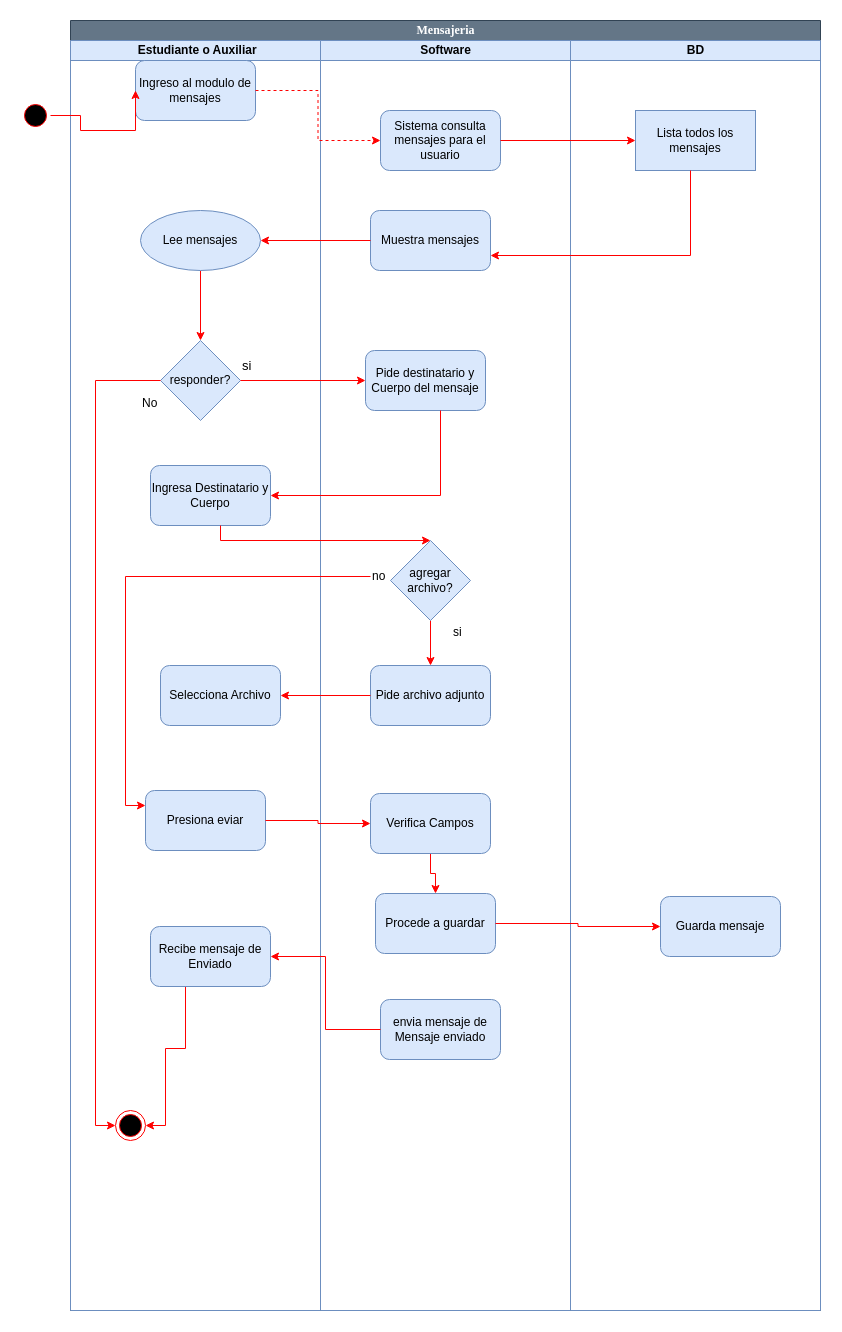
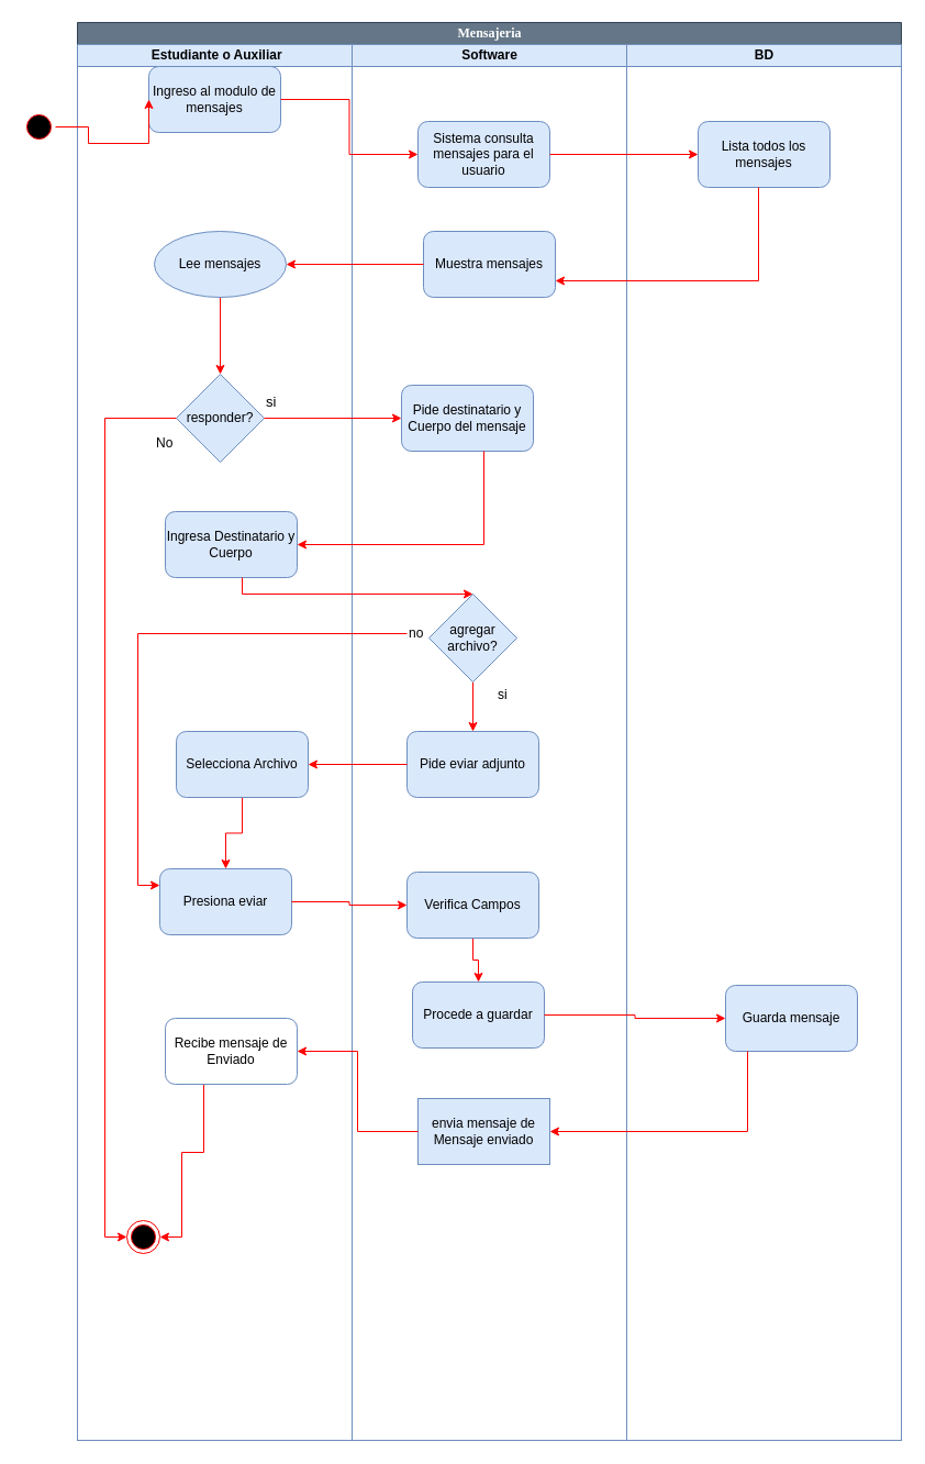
- <mxCell id="31" style="edgeStyle=orthogonalEdgeStyle;rounded=0;orthogonalLoop=1;jettySize=auto;html=1;strokeColor=#FF0000;dashed=1;" parent="2" source="4" target="18" edge="1"><mxGeometry relative="1" as="geometry" /></mxCell>
+ <mxCell id="31" style="edgeStyle=orthogonalEdgeStyle;rounded=0;orthogonalLoop=1;jettySize=auto;html=1;strokeColor=#FF0000;" parent="2" source="4" target="18" edge="1"><mxGeometry relative="1" as="geometry" /></mxCell>
- <mxCell id="29" value="Lista todos los mensajes" style="whiteSpace=wrap;html=1;fillColor=#dae8fc;strokeColor=#6c8ebf;rounded=0;" parent="28" vertex="1"><mxGeometry x="65" y="70" width="120" height="60" as="geometry" /></mxCell>
+ <mxCell id="29" value="Lista todos los mensajes" style="rounded=1;whiteSpace=wrap;html=1;fillColor=#dae8fc;strokeColor=#6c8ebf;" parent="28" vertex="1"><mxGeometry x="65" y="70" width="120" height="60" as="geometry" /></mxCell>
- <mxCell id="19" value="Muestra mensajes" style="rounded=1;whiteSpace=wrap;html=1;fillColor=#dae8fc;strokeColor=#6c8ebf;" parent="17" vertex="1"><mxGeometry x="50" y="170" width="120" height="60" as="geometry" /></mxCell>
+ <mxCell id="19" value="Muestra mensajes" style="rounded=1;whiteSpace=wrap;html=1;fillColor=#dae8fc;strokeColor=#6c8ebf;" parent="17" vertex="1"><mxGeometry x="65" y="170" width="120" height="60" as="geometry" /></mxCell>
- <mxCell id="27" value="Pide archivo adjunto" style="rounded=1;whiteSpace=wrap;html=1;fillColor=#dae8fc;strokeColor=#6c8ebf;" vertex="1" parent="17"><mxGeometry x="50" y="625" width="120" height="60" as="geometry" /></mxCell>
+ <mxCell id="27" value="Pide eviar adjunto" style="rounded=1;whiteSpace=wrap;html=1;fillColor=#dae8fc;strokeColor=#6c8ebf;" vertex="1" parent="17"><mxGeometry x="50" y="625" width="120" height="60" as="geometry" /></mxCell>
+ <mxCell id="15" style="edgeStyle=orthogonalEdgeStyle;rounded=0;orthogonalLoop=1;jettySize=auto;html=1;strokeColor=#FF0000;" edge="1" parent="3" source="16" target="10"><mxGeometry relative="1" as="geometry" /></mxCell>
- <mxCell id="12" value="Recibe mensaje de Enviado" style="rounded=1;whiteSpace=wrap;html=1;fillColor=#dae8fc;strokeColor=#6c8ebf;" parent="3" vertex="1"><mxGeometry x="80" y="886" width="120" height="60" as="geometry" /></mxCell>
+ <mxCell id="12" value="Recibe mensaje de Enviado" style="rounded=1;whiteSpace=wrap;html=1;fillColor=#ffffff;strokeColor=#6c8ebf;" parent="3" vertex="1"><mxGeometry x="80" y="886" width="120" height="60" as="geometry" /></mxCell>
- <mxCell id="24" value="envia mensaje de Mensaje enviado" style="rounded=1;whiteSpace=wrap;html=1;fillColor=#dae8fc;strokeColor=#6c8ebf;" parent="17" vertex="1"><mxGeometry x="60" y="959" width="120" height="60" as="geometry" /></mxCell>
+ <mxCell id="24" value="envia mensaje de Mensaje enviado" style="whiteSpace=wrap;html=1;fillColor=#dae8fc;strokeColor=#6c8ebf;rounded=0;" parent="17" vertex="1"><mxGeometry x="60" y="959" width="120" height="60" as="geometry" /></mxCell>
+ <mxCell id="39" style="edgeStyle=orthogonalEdgeStyle;rounded=0;orthogonalLoop=1;jettySize=auto;html=1;entryX=1;entryY=0.5;entryDx=0;entryDy=0;strokeColor=#FF0000;" parent="2" source="30" target="24" edge="1"><mxGeometry relative="1" as="geometry"><Array as="points"><mxPoint x="610" y="1009" /></Array></mxGeometry></mxCell>
